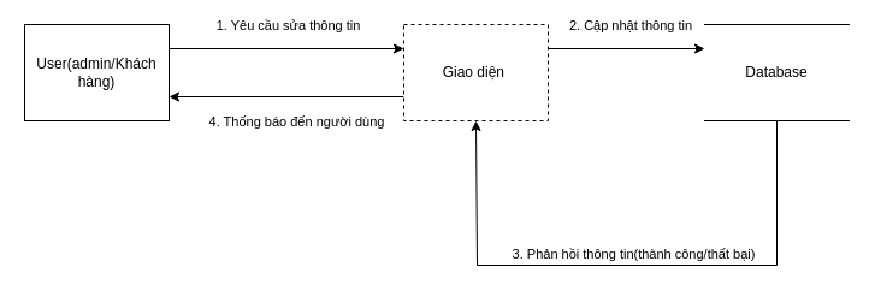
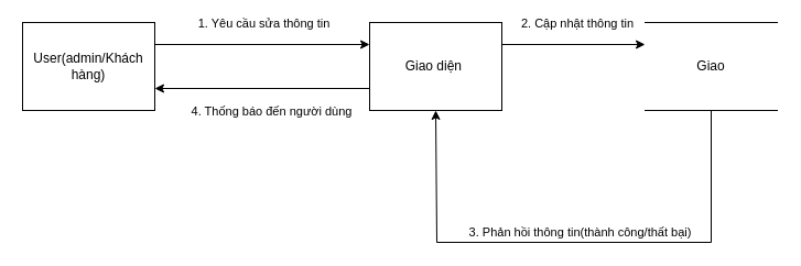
- <mxCell id="9" value="Giao diện&amp;nbsp;" style="rounded=0;whiteSpace=wrap;html=1;dashed=1;" vertex="1" parent="1"><mxGeometry x="335" y="20" width="120" height="80" as="geometry" /></mxCell>
+ <mxCell id="9" value="Giao diện&amp;nbsp;" style="rounded=0;whiteSpace=wrap;html=1;" vertex="1" parent="1"><mxGeometry x="335" y="20" width="120" height="80" as="geometry" /></mxCell>
- <mxCell id="12" value="Database" style="shape=partialRectangle;whiteSpace=wrap;html=1;left=0;right=0;fillColor=none;" vertex="1" parent="1"><mxGeometry x="585" y="20" width="120" height="80" as="geometry" /></mxCell>
+ <mxCell id="12" value="Giao" style="shape=partialRectangle;whiteSpace=wrap;html=1;left=0;right=0;fillColor=none;" vertex="1" parent="1"><mxGeometry x="585" y="20" width="120" height="80" as="geometry" /></mxCell>
